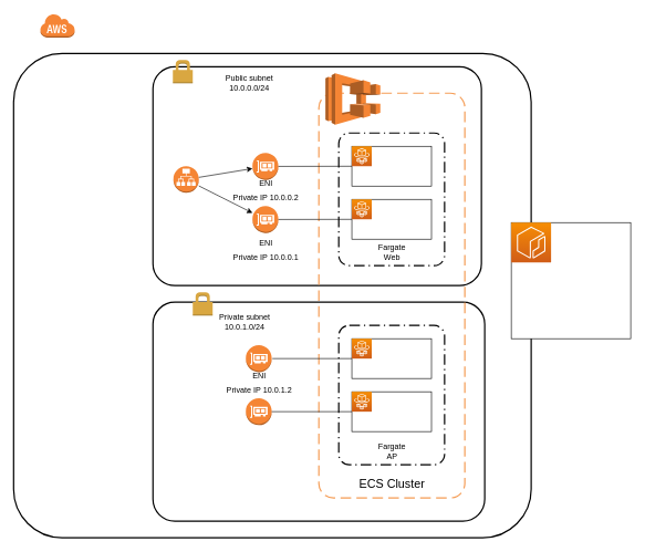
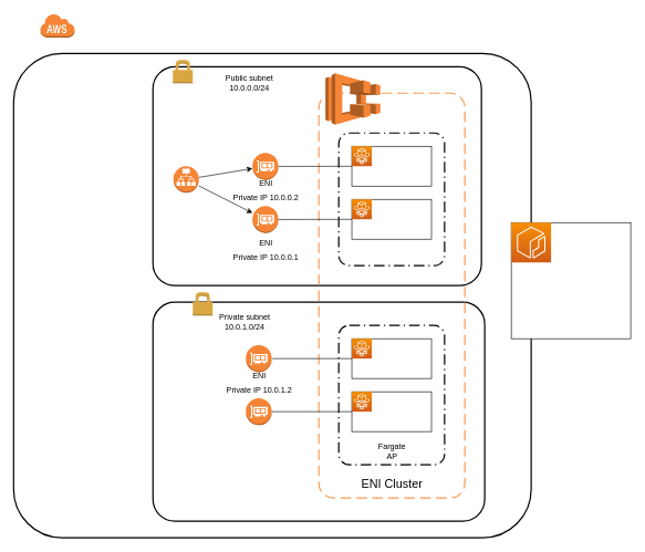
- <mxCell id="17" value="Fargate&lt;br&gt;Web" style="text;html=1;align=center;verticalAlign=middle;resizable=0;points=[];autosize=1;strokeColor=none;fillColor=none;" parent="1" vertex="1"><mxGeometry x="560" y="365" width="60" height="30" as="geometry" /></mxCell>
- <mxCell id="18" value="&lt;font style=&quot;font-size: 18px&quot;&gt;ECS Cluster&lt;br&gt;&lt;/font&gt;" style="text;html=1;align=center;verticalAlign=middle;resizable=0;points=[];autosize=1;strokeColor=none;fillColor=none;" parent="1" vertex="1"><mxGeometry x="534.75" y="720" width="110" height="20" as="geometry" /></mxCell>
+ <mxCell id="18" value="&lt;font style=&quot;font-size: 18px&quot;&gt;ENI Cluster&lt;br&gt;&lt;/font&gt;" style="text;html=1;align=center;verticalAlign=middle;resizable=0;points=[];autosize=1;strokeColor=none;fillColor=none;" parent="1" vertex="1"><mxGeometry x="534.75" y="720" width="110" height="20" as="geometry" /></mxCell>
